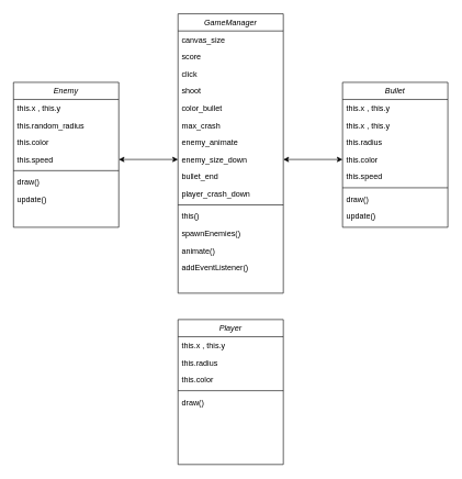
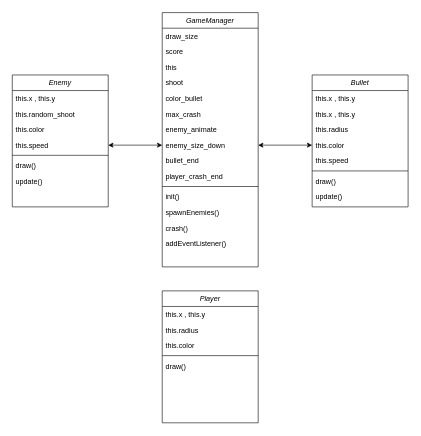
- <mxCell id="26" value="canvas_size" style="text;align=left;verticalAlign=top;spacingLeft=4;spacingRight=4;overflow=hidden;rotatable=0;points=[[0,0.5],[1,0.5]];portConstraint=eastwest;rounded=0;shadow=0;html=0;" vertex="1" parent="25"><mxGeometry y="26" width="160" height="26" as="geometry" /></mxCell>
+ <mxCell id="26" value="draw_size" style="text;align=left;verticalAlign=top;spacingLeft=4;spacingRight=4;overflow=hidden;rotatable=0;points=[[0,0.5],[1,0.5]];portConstraint=eastwest;rounded=0;shadow=0;html=0;" vertex="1" parent="25"><mxGeometry y="26" width="160" height="26" as="geometry" /></mxCell>
- <mxCell id="28" value="click" style="text;align=left;verticalAlign=top;spacingLeft=4;spacingRight=4;overflow=hidden;rotatable=0;points=[[0,0.5],[1,0.5]];portConstraint=eastwest;rounded=0;shadow=0;html=0;" vertex="1" parent="25"><mxGeometry y="78" width="160" height="26" as="geometry" /></mxCell>
+ <mxCell id="28" value="this" style="text;align=left;verticalAlign=top;spacingLeft=4;spacingRight=4;overflow=hidden;rotatable=0;points=[[0,0.5],[1,0.5]];portConstraint=eastwest;rounded=0;shadow=0;html=0;" vertex="1" parent="25"><mxGeometry y="78" width="160" height="26" as="geometry" /></mxCell>
- <mxCell id="19" value="this.random_radius" style="text;align=left;verticalAlign=top;spacingLeft=4;spacingRight=4;overflow=hidden;rotatable=0;points=[[0,0.5],[1,0.5]];portConstraint=eastwest;rounded=0;shadow=0;html=0;" vertex="1" parent="17"><mxGeometry y="52" width="160" height="26" as="geometry" /></mxCell>
+ <mxCell id="19" value="this.random_shoot" style="text;align=left;verticalAlign=top;spacingLeft=4;spacingRight=4;overflow=hidden;rotatable=0;points=[[0,0.5],[1,0.5]];portConstraint=eastwest;rounded=0;shadow=0;html=0;" vertex="1" parent="17"><mxGeometry y="52" width="160" height="26" as="geometry" /></mxCell>
- <mxCell id="35" value="player_crash_down" style="text;align=left;verticalAlign=top;spacingLeft=4;spacingRight=4;overflow=hidden;rotatable=0;points=[[0,0.5],[1,0.5]];portConstraint=eastwest;rounded=0;shadow=0;html=0;" vertex="1" parent="25"><mxGeometry y="260" width="160" height="26" as="geometry" /></mxCell>
+ <mxCell id="35" value="player_crash_end" style="text;align=left;verticalAlign=top;spacingLeft=4;spacingRight=4;overflow=hidden;rotatable=0;points=[[0,0.5],[1,0.5]];portConstraint=eastwest;rounded=0;shadow=0;html=0;" vertex="1" parent="25"><mxGeometry y="260" width="160" height="26" as="geometry" /></mxCell>
- <mxCell id="37" value="this()" style="text;align=left;verticalAlign=top;spacingLeft=4;spacingRight=4;overflow=hidden;rotatable=0;points=[[0,0.5],[1,0.5]];portConstraint=eastwest;" vertex="1" parent="25"><mxGeometry y="294" width="160" height="26" as="geometry" /></mxCell>
+ <mxCell id="37" value="init()" style="text;align=left;verticalAlign=top;spacingLeft=4;spacingRight=4;overflow=hidden;rotatable=0;points=[[0,0.5],[1,0.5]];portConstraint=eastwest;" vertex="1" parent="25"><mxGeometry y="294" width="160" height="26" as="geometry" /></mxCell>
- <mxCell id="39" value="animate()" style="text;align=left;verticalAlign=top;spacingLeft=4;spacingRight=4;overflow=hidden;rotatable=0;points=[[0,0.5],[1,0.5]];portConstraint=eastwest;rounded=0;shadow=0;html=0;" vertex="1" parent="25"><mxGeometry y="346" width="160" height="26" as="geometry" /></mxCell>
+ <mxCell id="39" value="crash()" style="text;align=left;verticalAlign=top;spacingLeft=4;spacingRight=4;overflow=hidden;rotatable=0;points=[[0,0.5],[1,0.5]];portConstraint=eastwest;rounded=0;shadow=0;html=0;" vertex="1" parent="25"><mxGeometry y="346" width="160" height="26" as="geometry" /></mxCell>
